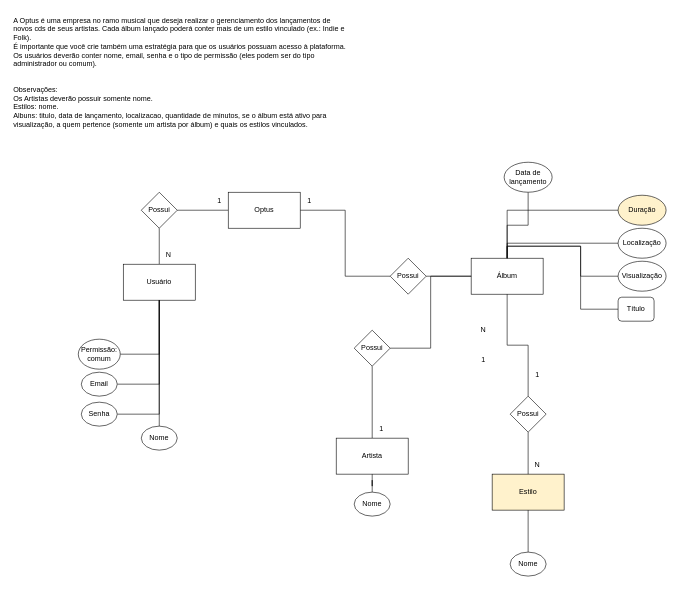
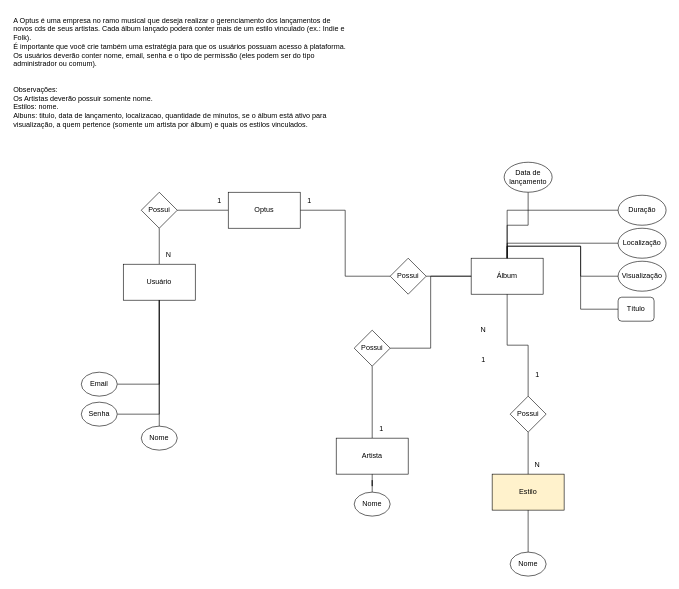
- <mxCell id="33" value="&lt;font style=&quot;vertical-align: inherit;&quot;&gt;&lt;font style=&quot;vertical-align: inherit;&quot;&gt;&lt;font style=&quot;vertical-align: inherit;&quot;&gt;&lt;font style=&quot;vertical-align: inherit;&quot;&gt;Duração&lt;/font&gt;&lt;/font&gt;&lt;/font&gt;&lt;/font&gt;" style="ellipse;whiteSpace=wrap;html=1;fillColor=#fff2cc;" vertex="1" parent="1"><mxGeometry x="1030" y="325" width="80" height="50" as="geometry" /></mxCell>
+ <mxCell id="33" value="&lt;font style=&quot;vertical-align: inherit;&quot;&gt;&lt;font style=&quot;vertical-align: inherit;&quot;&gt;&lt;font style=&quot;vertical-align: inherit;&quot;&gt;&lt;font style=&quot;vertical-align: inherit;&quot;&gt;Duração&lt;/font&gt;&lt;/font&gt;&lt;/font&gt;&lt;/font&gt;" style="ellipse;whiteSpace=wrap;html=1;" vertex="1" parent="1"><mxGeometry x="1030" y="325" width="80" height="50" as="geometry" /></mxCell>
- <mxCell id="18" value="&lt;font style=&quot;vertical-align: inherit;&quot;&gt;&lt;font style=&quot;vertical-align: inherit;&quot;&gt;&lt;font style=&quot;vertical-align: inherit;&quot;&gt;&lt;font style=&quot;vertical-align: inherit;&quot;&gt;&lt;font style=&quot;vertical-align: inherit;&quot;&gt;&lt;font style=&quot;vertical-align: inherit;&quot;&gt;&lt;font style=&quot;vertical-align: inherit;&quot;&gt;&lt;font style=&quot;vertical-align: inherit;&quot;&gt;Permissão: comum&lt;/font&gt;&lt;/font&gt;&lt;/font&gt;&lt;/font&gt;&lt;/font&gt;&lt;/font&gt;&lt;/font&gt;&lt;/font&gt;" style="ellipse;whiteSpace=wrap;html=1;" vertex="1" parent="1"><mxGeometry x="130" y="565" width="70" height="50" as="geometry" /></mxCell>
- <mxCell id="17" style="edgeStyle=orthogonalEdgeStyle;rounded=0;orthogonalLoop=1;jettySize=auto;html=1;entryX=0.5;entryY=1;entryDx=0;entryDy=0;endArrow=none;endFill=0;" edge="1" parent="1" source="18" target="10"><mxGeometry relative="1" as="geometry" /></mxCell>
